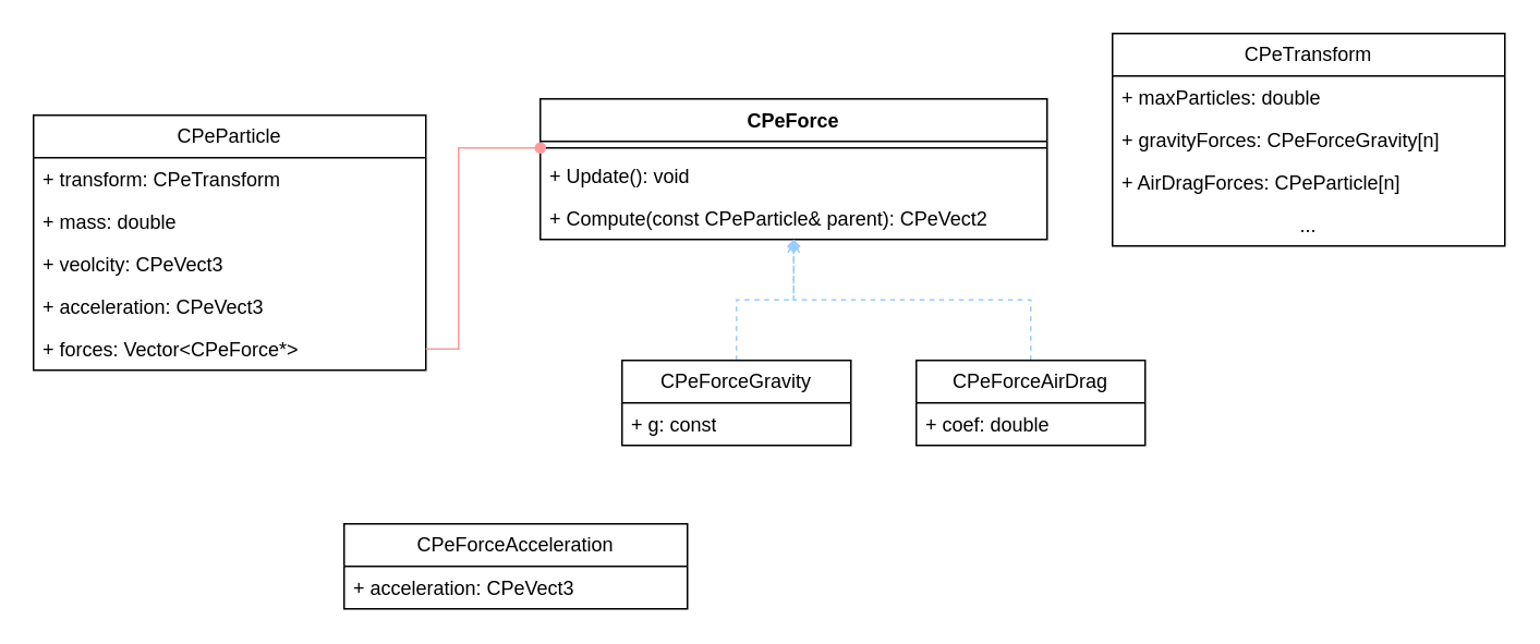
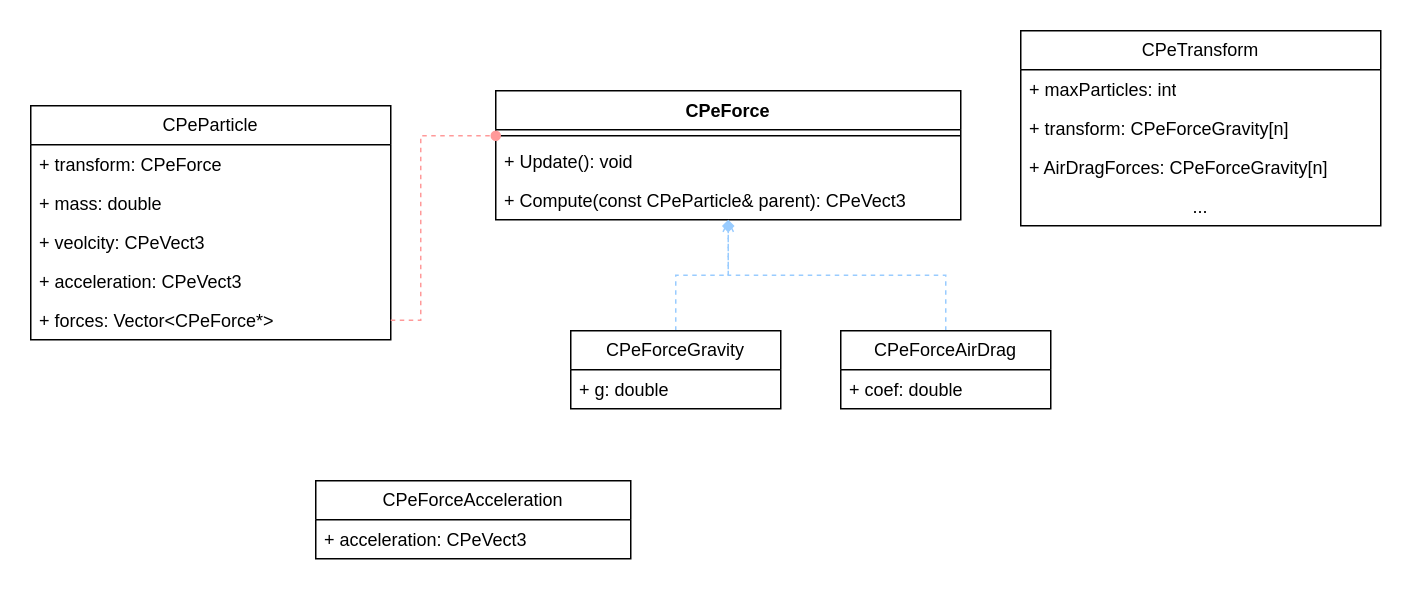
- <mxCell id="20" value="+ maxParticles: double" style="text;strokeColor=none;fillColor=none;align=left;verticalAlign=top;spacingLeft=4;spacingRight=4;overflow=hidden;rotatable=0;points=[[0,0.5],[1,0.5]];portConstraint=eastwest;whiteSpace=wrap;html=1;" parent="19" vertex="1"><mxGeometry y="26" width="240" height="26" as="geometry" /></mxCell>
+ <mxCell id="20" value="+ maxParticles: int" style="text;strokeColor=none;fillColor=none;align=left;verticalAlign=top;spacingLeft=4;spacingRight=4;overflow=hidden;rotatable=0;points=[[0,0.5],[1,0.5]];portConstraint=eastwest;whiteSpace=wrap;html=1;" parent="19" vertex="1"><mxGeometry y="26" width="240" height="26" as="geometry" /></mxCell>
- <mxCell id="21" value="+ gravityForces: CPeForceGravity[n]" style="text;strokeColor=none;fillColor=none;align=left;verticalAlign=top;spacingLeft=4;spacingRight=4;overflow=hidden;rotatable=0;points=[[0,0.5],[1,0.5]];portConstraint=eastwest;whiteSpace=wrap;html=1;" parent="19" vertex="1"><mxGeometry y="52" width="240" height="26" as="geometry" /></mxCell>
+ <mxCell id="21" value="+ transform: CPeForceGravity[n]" style="text;strokeColor=none;fillColor=none;align=left;verticalAlign=top;spacingLeft=4;spacingRight=4;overflow=hidden;rotatable=0;points=[[0,0.5],[1,0.5]];portConstraint=eastwest;whiteSpace=wrap;html=1;" parent="19" vertex="1"><mxGeometry y="52" width="240" height="26" as="geometry" /></mxCell>
- <mxCell id="3" value="+ transform: CPeTransform" style="text;strokeColor=none;fillColor=none;align=left;verticalAlign=top;spacingLeft=4;spacingRight=4;overflow=hidden;rotatable=0;points=[[0,0.5],[1,0.5]];portConstraint=eastwest;whiteSpace=wrap;html=1;" parent="2" vertex="1"><mxGeometry y="26" width="240" height="26" as="geometry" /></mxCell>
+ <mxCell id="3" value="+ transform: CPeForce" style="text;strokeColor=none;fillColor=none;align=left;verticalAlign=top;spacingLeft=4;spacingRight=4;overflow=hidden;rotatable=0;points=[[0,0.5],[1,0.5]];portConstraint=eastwest;whiteSpace=wrap;html=1;" parent="2" vertex="1"><mxGeometry y="26" width="240" height="26" as="geometry" /></mxCell>
- <mxCell id="22" value="+ AirDragForces: CPeParticle[n]" style="text;strokeColor=none;fillColor=none;align=left;verticalAlign=top;spacingLeft=4;spacingRight=4;overflow=hidden;rotatable=0;points=[[0,0.5],[1,0.5]];portConstraint=eastwest;whiteSpace=wrap;html=1;" parent="19" vertex="1"><mxGeometry y="78" width="240" height="26" as="geometry" /></mxCell>
+ <mxCell id="22" value="+ AirDragForces: CPeForceGravity[n]" style="text;strokeColor=none;fillColor=none;align=left;verticalAlign=top;spacingLeft=4;spacingRight=4;overflow=hidden;rotatable=0;points=[[0,0.5],[1,0.5]];portConstraint=eastwest;whiteSpace=wrap;html=1;" parent="19" vertex="1"><mxGeometry y="78" width="240" height="26" as="geometry" /></mxCell>
- <mxCell id="14" value="+ Compute(const CPeParticle&amp;amp; parent): CPeVect2" style="text;strokeColor=none;fillColor=none;align=left;verticalAlign=top;spacingLeft=4;spacingRight=4;overflow=hidden;rotatable=0;points=[[0,0.5],[1,0.5]];portConstraint=eastwest;whiteSpace=wrap;html=1;" parent="11" vertex="1"><mxGeometry y="60" width="310" height="26" as="geometry" /></mxCell>
+ <mxCell id="14" value="+ Compute(const CPeParticle&amp;amp; parent): CPeVect3" style="text;strokeColor=none;fillColor=none;align=left;verticalAlign=top;spacingLeft=4;spacingRight=4;overflow=hidden;rotatable=0;points=[[0,0.5],[1,0.5]];portConstraint=eastwest;whiteSpace=wrap;html=1;" parent="11" vertex="1"><mxGeometry y="60" width="310" height="26" as="geometry" /></mxCell>
- <mxCell id="18" style="edgeStyle=orthogonalEdgeStyle;rounded=0;orthogonalLoop=1;jettySize=auto;html=1;strokeColor=#FF9999;endArrow=oval;endFill=1;" parent="1" source="7" target="11" edge="1"><mxGeometry relative="1" as="geometry"><Array as="points"><mxPoint x="280" y="213" /><mxPoint x="280" y="90" /></Array></mxGeometry></mxCell>
+ <mxCell id="18" style="edgeStyle=orthogonalEdgeStyle;rounded=0;orthogonalLoop=1;jettySize=auto;html=1;strokeColor=#FF9999;endArrow=oval;endFill=1;dashed=1;" parent="1" source="7" target="11" edge="1"><mxGeometry relative="1" as="geometry"><Array as="points"><mxPoint x="280" y="213" /><mxPoint x="280" y="90" /></Array></mxGeometry></mxCell>
- <mxCell id="10" value="+ g: const" style="text;strokeColor=none;fillColor=none;align=left;verticalAlign=top;spacingLeft=4;spacingRight=4;overflow=hidden;rotatable=0;points=[[0,0.5],[1,0.5]];portConstraint=eastwest;whiteSpace=wrap;html=1;" parent="9" vertex="1"><mxGeometry y="26" width="140" height="26" as="geometry" /></mxCell>
+ <mxCell id="10" value="+ g: double" style="text;strokeColor=none;fillColor=none;align=left;verticalAlign=top;spacingLeft=4;spacingRight=4;overflow=hidden;rotatable=0;points=[[0,0.5],[1,0.5]];portConstraint=eastwest;whiteSpace=wrap;html=1;" parent="9" vertex="1"><mxGeometry y="26" width="140" height="26" as="geometry" /></mxCell>
